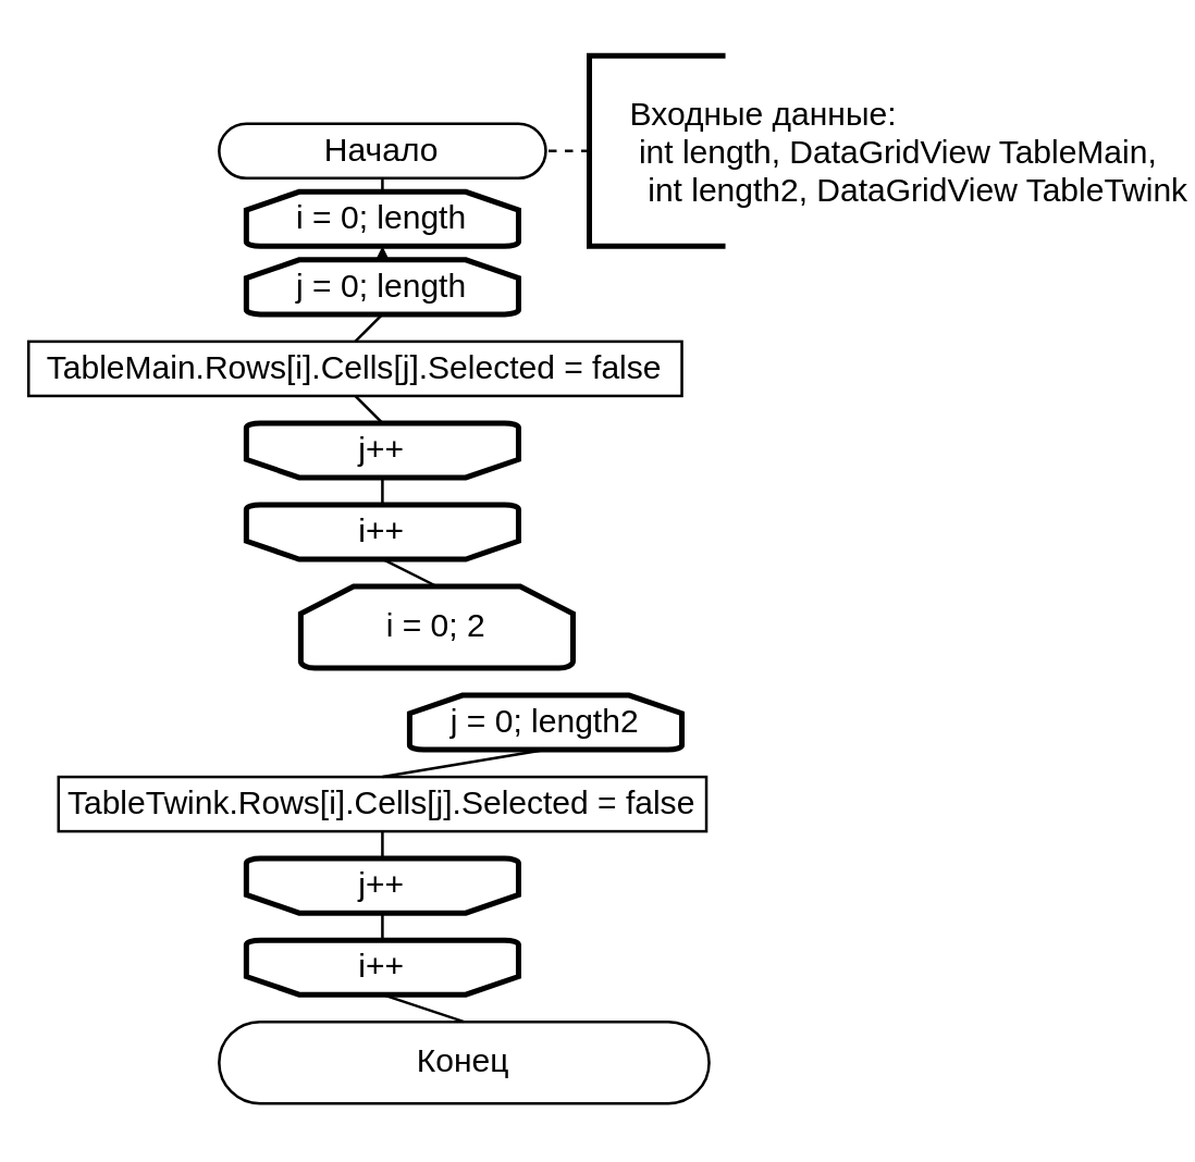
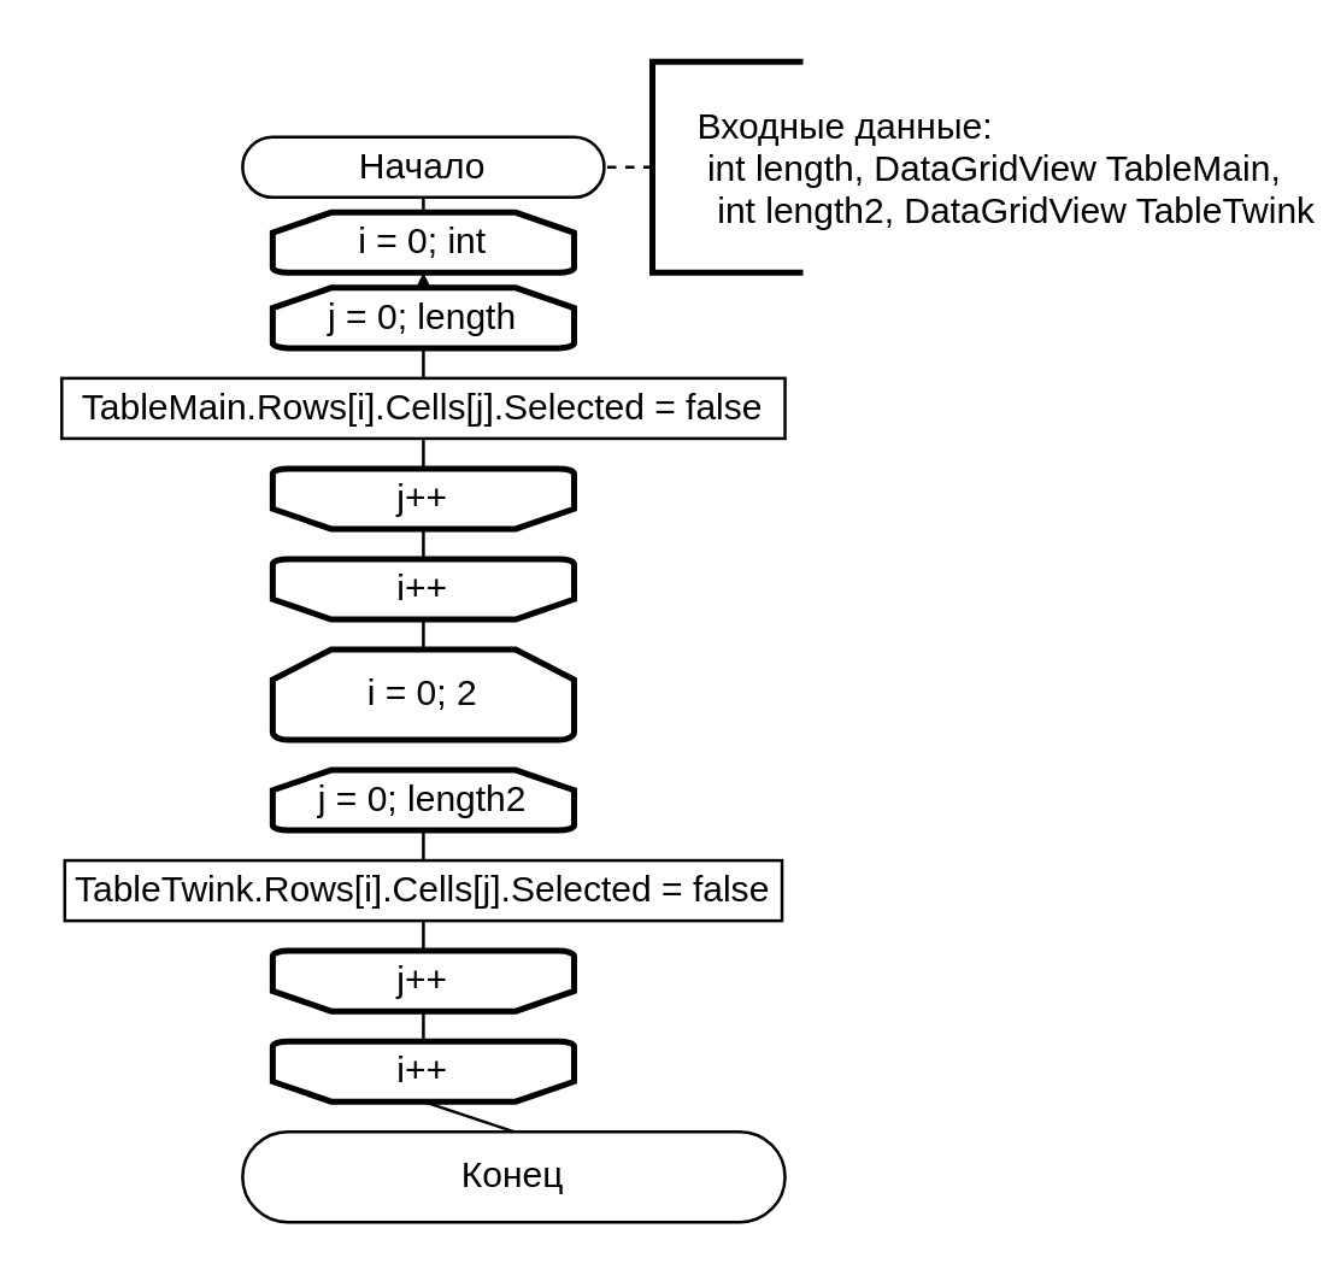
- <mxCell id="6" value="i = 0; length" style="strokeWidth=2;html=1;shape=mxgraph.flowchart.loop_limit;whiteSpace=wrap;" vertex="1" parent="1"><mxGeometry x="90" y="70" width="100" height="20" as="geometry" /></mxCell>
+ <mxCell id="6" value="i = 0; int" style="strokeWidth=2;html=1;shape=mxgraph.flowchart.loop_limit;whiteSpace=wrap;" vertex="1" parent="1"><mxGeometry x="90" y="70" width="100" height="20" as="geometry" /></mxCell>
- <mxCell id="12" value="TableMain.Rows[i].Cells[j].Selected = false" style="rounded=0;whiteSpace=wrap;html=1;" vertex="1" parent="1"><mxGeometry x="10" y="125" width="240" height="20" as="geometry" /></mxCell>
+ <mxCell id="12" value="TableMain.Rows[i].Cells[j].Selected = false" style="rounded=0;whiteSpace=wrap;html=1;" vertex="1" parent="1"><mxGeometry x="20" y="125" width="240" height="20" as="geometry" /></mxCell>
- <mxCell id="16" value="i = 0; 2" style="strokeWidth=2;html=1;shape=mxgraph.flowchart.loop_limit;whiteSpace=wrap;" vertex="1" parent="1"><mxGeometry x="110" y="215" width="100" height="30" as="geometry" /></mxCell>
+ <mxCell id="16" value="i = 0; 2" style="strokeWidth=2;html=1;shape=mxgraph.flowchart.loop_limit;whiteSpace=wrap;" vertex="1" parent="1"><mxGeometry x="90" y="215" width="100" height="30" as="geometry" /></mxCell>
- <mxCell id="19" value="j = 0; length2" style="strokeWidth=2;html=1;shape=mxgraph.flowchart.loop_limit;whiteSpace=wrap;" vertex="1" parent="1"><mxGeometry x="150" y="255" width="100" height="20" as="geometry" /></mxCell>
+ <mxCell id="19" value="j = 0; length2" style="strokeWidth=2;html=1;shape=mxgraph.flowchart.loop_limit;whiteSpace=wrap;" vertex="1" parent="1"><mxGeometry x="90" y="255" width="100" height="20" as="geometry" /></mxCell>
